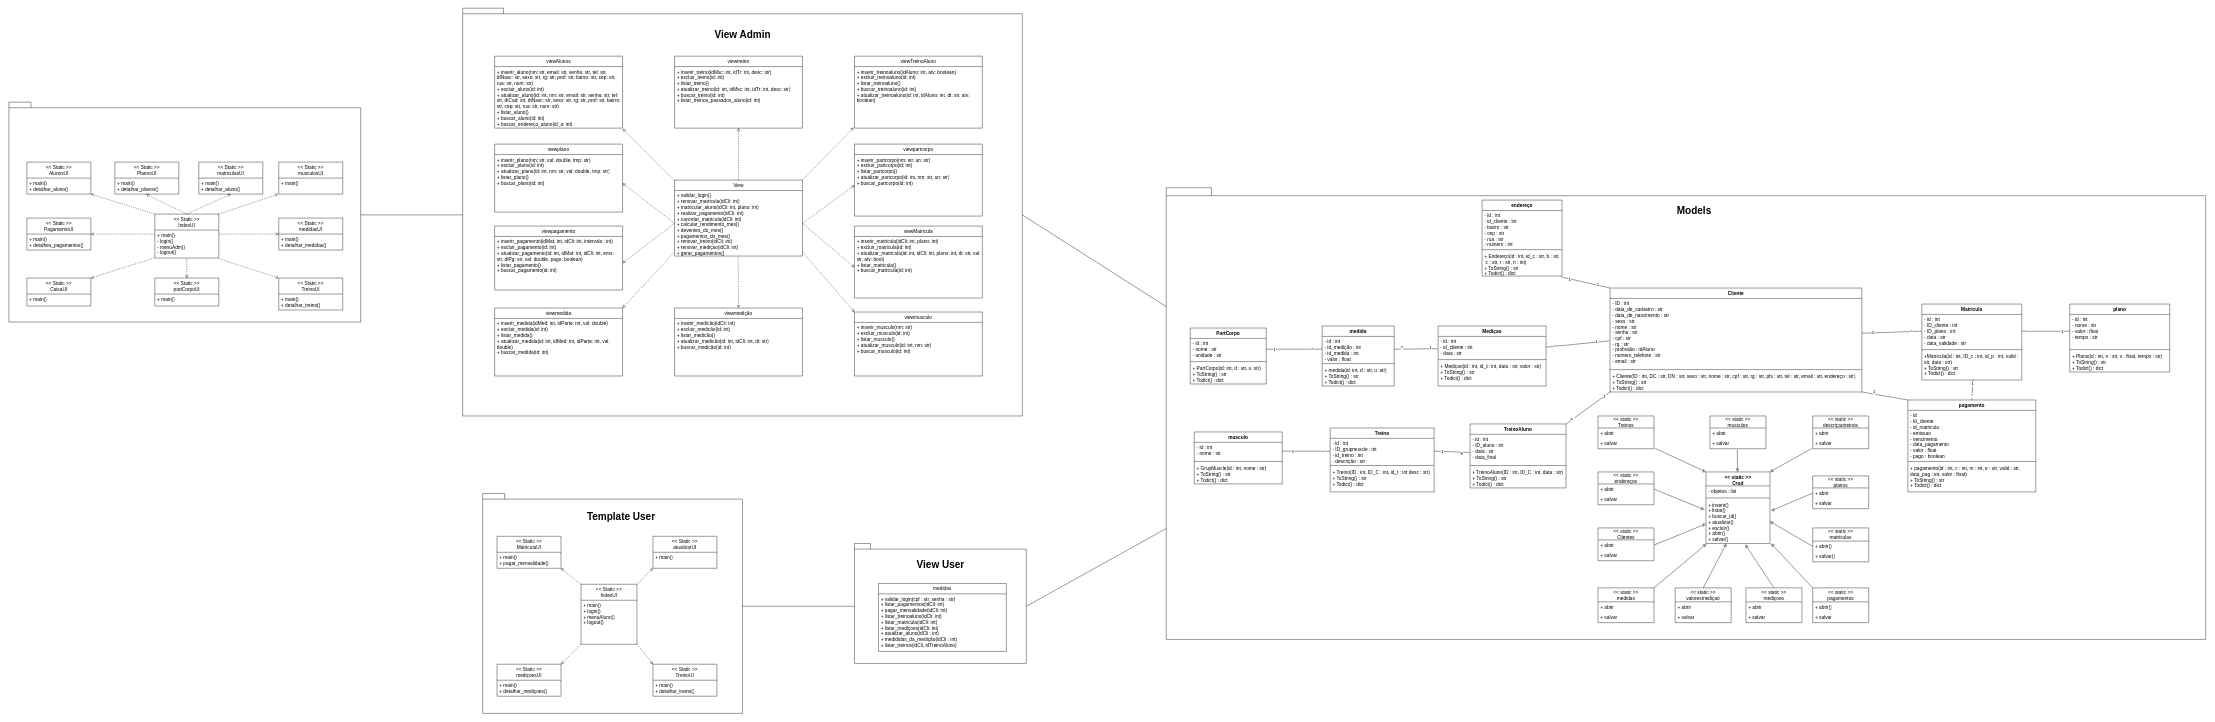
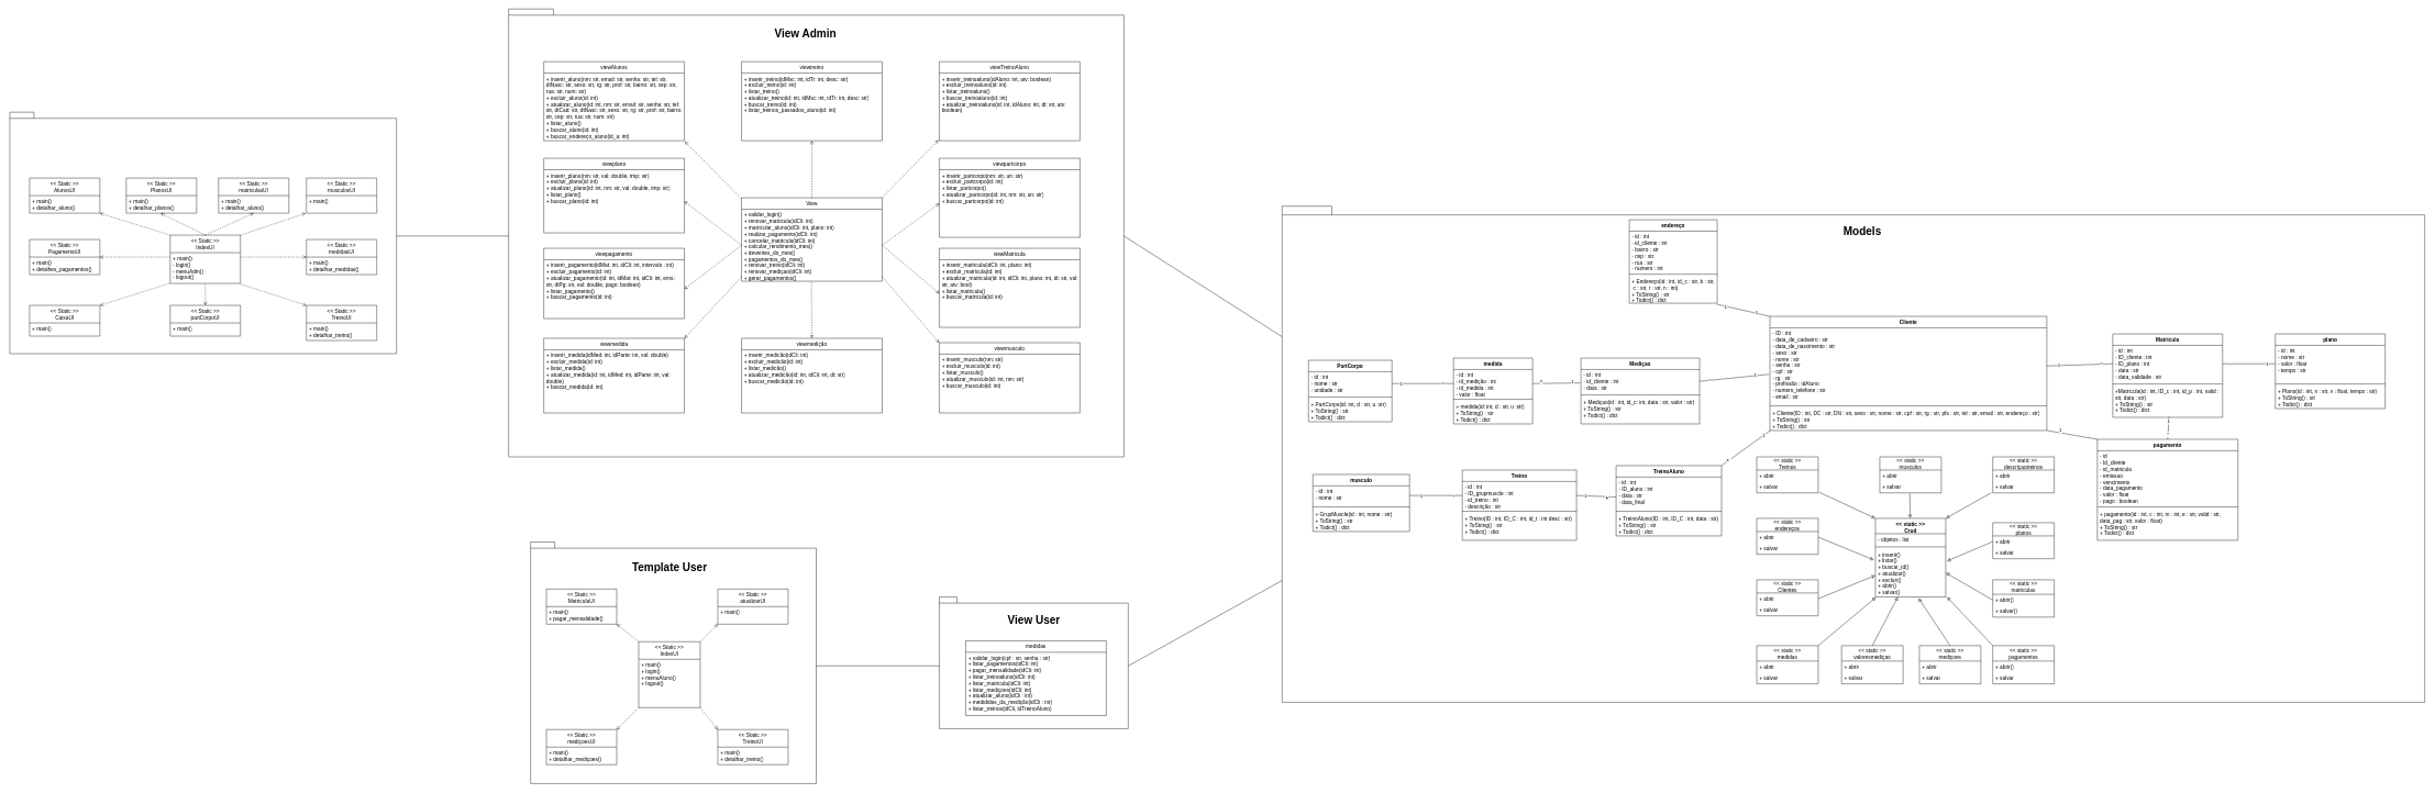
- <mxCell id="163" value="View Admin" style="text;align=center;fontStyle=1;verticalAlign=middle;spacingLeft=3;spacingRight=3;strokeColor=none;rotatable=0;points=[[0,0.5],[1,0.5]];portConstraint=eastwest;html=1;fontSize=25;" vertex="1" parent="1"><mxGeometry x="1740" y="50" width="230" height="70" as="geometry" /></mxCell>
+ <mxCell id="163" value="View Admin" style="text;align=center;fontStyle=1;verticalAlign=middle;spacingLeft=3;spacingRight=3;strokeColor=none;rotatable=0;points=[[0,0.5],[1,0.5]];portConstraint=eastwest;html=1;fontSize=25;" vertex="1" parent="1"><mxGeometry x="1715" y="40" width="230" height="70" as="geometry" /></mxCell>
- <mxCell id="185" value="Template User" style="text;align=center;fontStyle=1;verticalAlign=middle;spacingLeft=3;spacingRight=3;strokeColor=none;rotatable=0;points=[[0,0.5],[1,0.5]];portConstraint=eastwest;html=1;fontSize=25;" vertex="1" parent="1"><mxGeometry x="1436" y="1256" width="230" height="70" as="geometry" /></mxCell>
+ <mxCell id="185" value="Template User" style="text;align=center;fontStyle=1;verticalAlign=middle;spacingLeft=3;spacingRight=3;strokeColor=none;rotatable=0;points=[[0,0.5],[1,0.5]];portConstraint=eastwest;html=1;fontSize=25;" vertex="1" parent="1"><mxGeometry x="1406" y="1256" width="230" height="70" as="geometry" /></mxCell>
